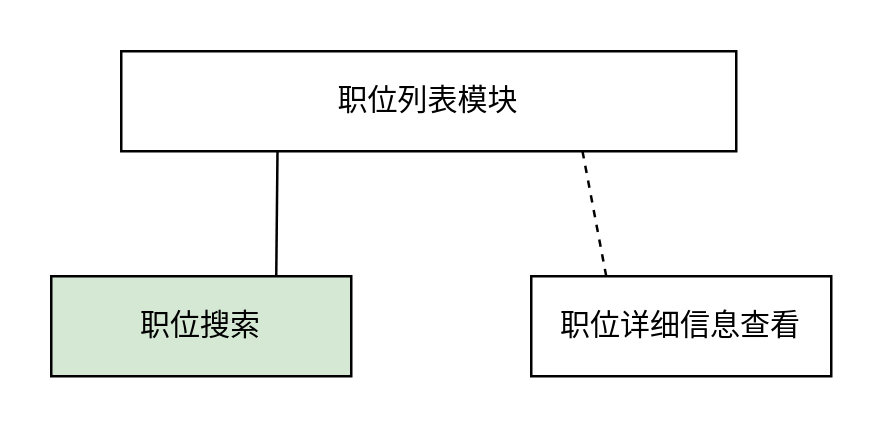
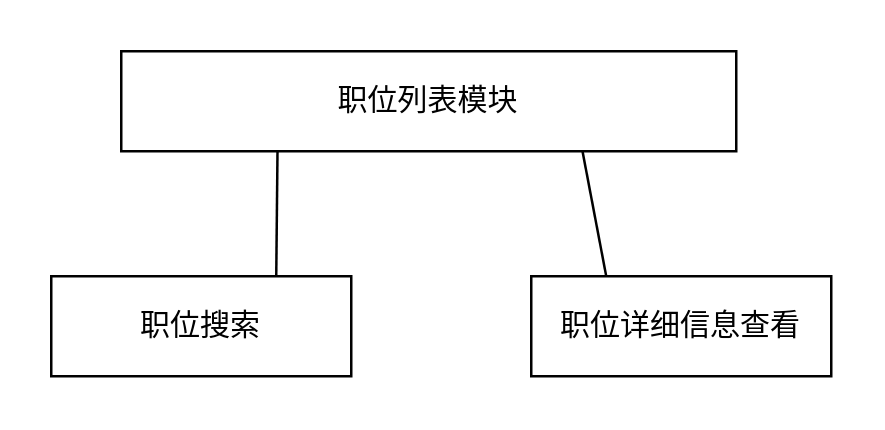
- <mxCell id="6" value="" style="endArrow=none;html=1;rounded=0;entryX=0.75;entryY=1;entryDx=0;entryDy=0;exitX=0.25;exitY=0;exitDx=0;exitDy=0;dashed=1;" edge="1" parent="1" source="4" target="2"><mxGeometry width="50" height="50" relative="1" as="geometry"><mxPoint x="224" y="110" as="sourcePoint" /><mxPoint x="224.5" y="60" as="targetPoint" /></mxGeometry></mxCell>
+ <mxCell id="6" value="" style="endArrow=none;html=1;rounded=0;entryX=0.75;entryY=1;entryDx=0;entryDy=0;exitX=0.25;exitY=0;exitDx=0;exitDy=0;" edge="1" parent="1" source="4" target="2"><mxGeometry width="50" height="50" relative="1" as="geometry"><mxPoint x="224" y="110" as="sourcePoint" /><mxPoint x="224.5" y="60" as="targetPoint" /></mxGeometry></mxCell>
- <mxCell id="3" value="职位搜索" style="rounded=0;whiteSpace=wrap;html=1;fillColor=#d5e8d4;" vertex="1" parent="1"><mxGeometry x="20" y="110" width="120" height="40" as="geometry" /></mxCell>
+ <mxCell id="3" value="职位搜索" style="rounded=0;whiteSpace=wrap;html=1;" vertex="1" parent="1"><mxGeometry x="20" y="110" width="120" height="40" as="geometry" /></mxCell>
